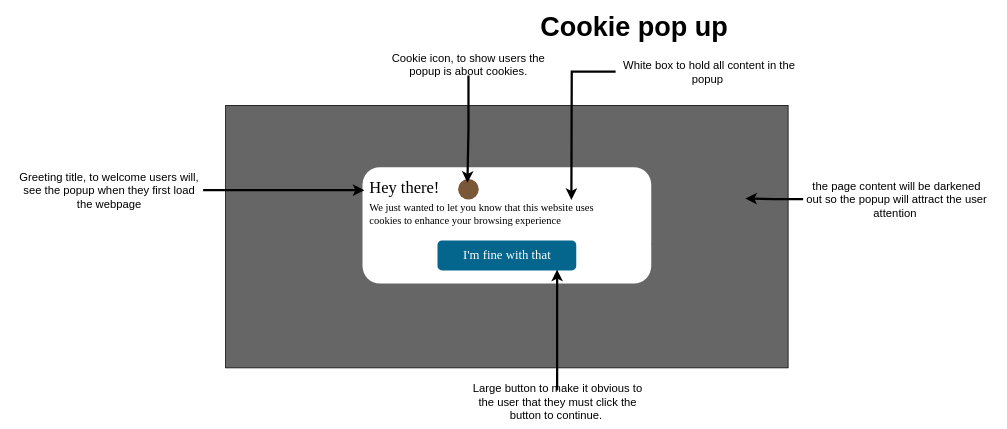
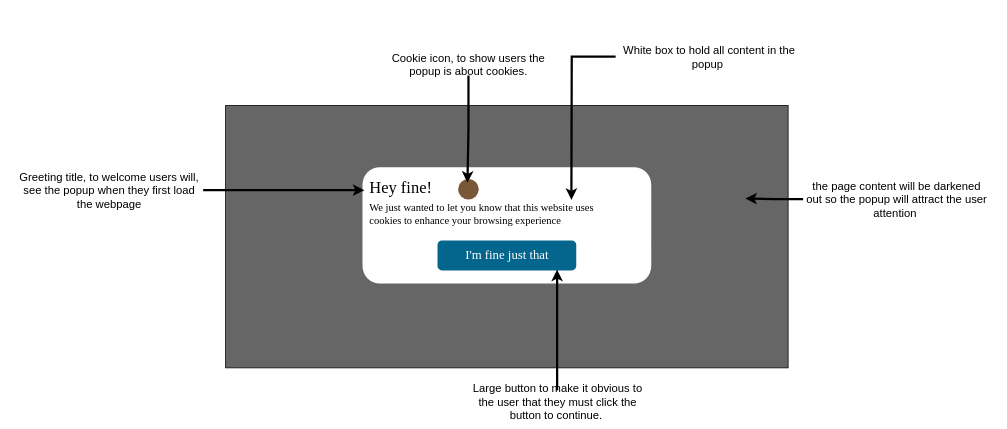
- <mxCell id="20" value="&lt;span style=&quot;font-size: 36px;&quot;&gt;&lt;b&gt;Cookie pop up&lt;/b&gt;&lt;/span&gt;" style="text;html=1;align=center;verticalAlign=middle;whiteSpace=wrap;rounded=0;fontFamily=Helvetica;fontSize=12;fontColor=default;" vertex="1" parent="1"><mxGeometry x="690" y="20" width="310" height="30" as="geometry" /></mxCell>
- <mxCell id="15" value="&lt;font style=&quot;font-size: 15px;&quot;&gt;White box to hold all content in the popup&amp;nbsp;&lt;/font&gt;" style="text;html=1;align=center;verticalAlign=middle;whiteSpace=wrap;rounded=0;" vertex="1" parent="1"><mxGeometry x="820" y="80" width="250" height="30" as="geometry" /></mxCell>
+ <mxCell id="15" value="&lt;font style=&quot;font-size: 15px;&quot;&gt;White box to hold all content in the popup&amp;nbsp;&lt;/font&gt;" style="text;html=1;align=center;verticalAlign=middle;whiteSpace=wrap;rounded=0;" vertex="1" parent="1"><mxGeometry x="820" y="60" width="250" height="30" as="geometry" /></mxCell>
- <mxCell id="6" value="&lt;span style=&quot;color: rgb(0, 0, 0); font-size: 22px; font-style: normal; font-variant-ligatures: normal; font-variant-caps: normal; font-weight: 400; letter-spacing: normal; orphans: 2; text-align: left; text-indent: 0px; text-transform: none; widows: 2; word-spacing: 0px; -webkit-text-stroke-width: 0px; white-space: normal; background-color: rgb(255, 255, 255); text-decoration-thickness: initial; text-decoration-style: initial; text-decoration-color: initial; float: none; display: inline !important;&quot;&gt;&lt;font face=&quot;Comic Sans MS&quot;&gt;Hey there!&amp;nbsp;&lt;/font&gt;&lt;/span&gt;" style="text;whiteSpace=wrap;html=1;" vertex="1" parent="1"><mxGeometry x="490" y="230" width="180" height="60" as="geometry" /></mxCell>
+ <mxCell id="6" value="&lt;span style=&quot;color: rgb(0, 0, 0); font-size: 22px; font-style: normal; font-variant-ligatures: normal; font-variant-caps: normal; font-weight: 400; letter-spacing: normal; orphans: 2; text-align: left; text-indent: 0px; text-transform: none; widows: 2; word-spacing: 0px; -webkit-text-stroke-width: 0px; white-space: normal; background-color: rgb(255, 255, 255); text-decoration-thickness: initial; text-decoration-style: initial; text-decoration-color: initial; float: none; display: inline !important;&quot;&gt;&lt;font face=&quot;Comic Sans MS&quot;&gt;Hey fine!&amp;nbsp;&lt;/font&gt;&lt;/span&gt;" style="text;whiteSpace=wrap;html=1;" vertex="1" parent="1"><mxGeometry x="490" y="230" width="180" height="60" as="geometry" /></mxCell>
- <mxCell id="8" value="&lt;span style=&quot;color: rgb(255, 255, 255); background-color: rgb(5, 102, 141);&quot;&gt;&lt;font face=&quot;Comic Sans MS&quot; style=&quot;font-size: 17px;&quot;&gt;I'm fine with that&lt;/font&gt;&lt;/span&gt;" style="rounded=1;whiteSpace=wrap;html=1;fillColor=#05668d;strokeColor=none;" vertex="1" parent="1"><mxGeometry x="582.5" y="320" width="185" height="40" as="geometry" /></mxCell>
+ <mxCell id="8" value="&lt;span style=&quot;color: rgb(255, 255, 255); background-color: rgb(5, 102, 141);&quot;&gt;&lt;font face=&quot;Comic Sans MS&quot; style=&quot;font-size: 17px;&quot;&gt;I'm fine just that&lt;/font&gt;&lt;/span&gt;" style="rounded=1;whiteSpace=wrap;html=1;fillColor=#05668d;strokeColor=none;" vertex="1" parent="1"><mxGeometry x="582.5" y="320" width="185" height="40" as="geometry" /></mxCell>
